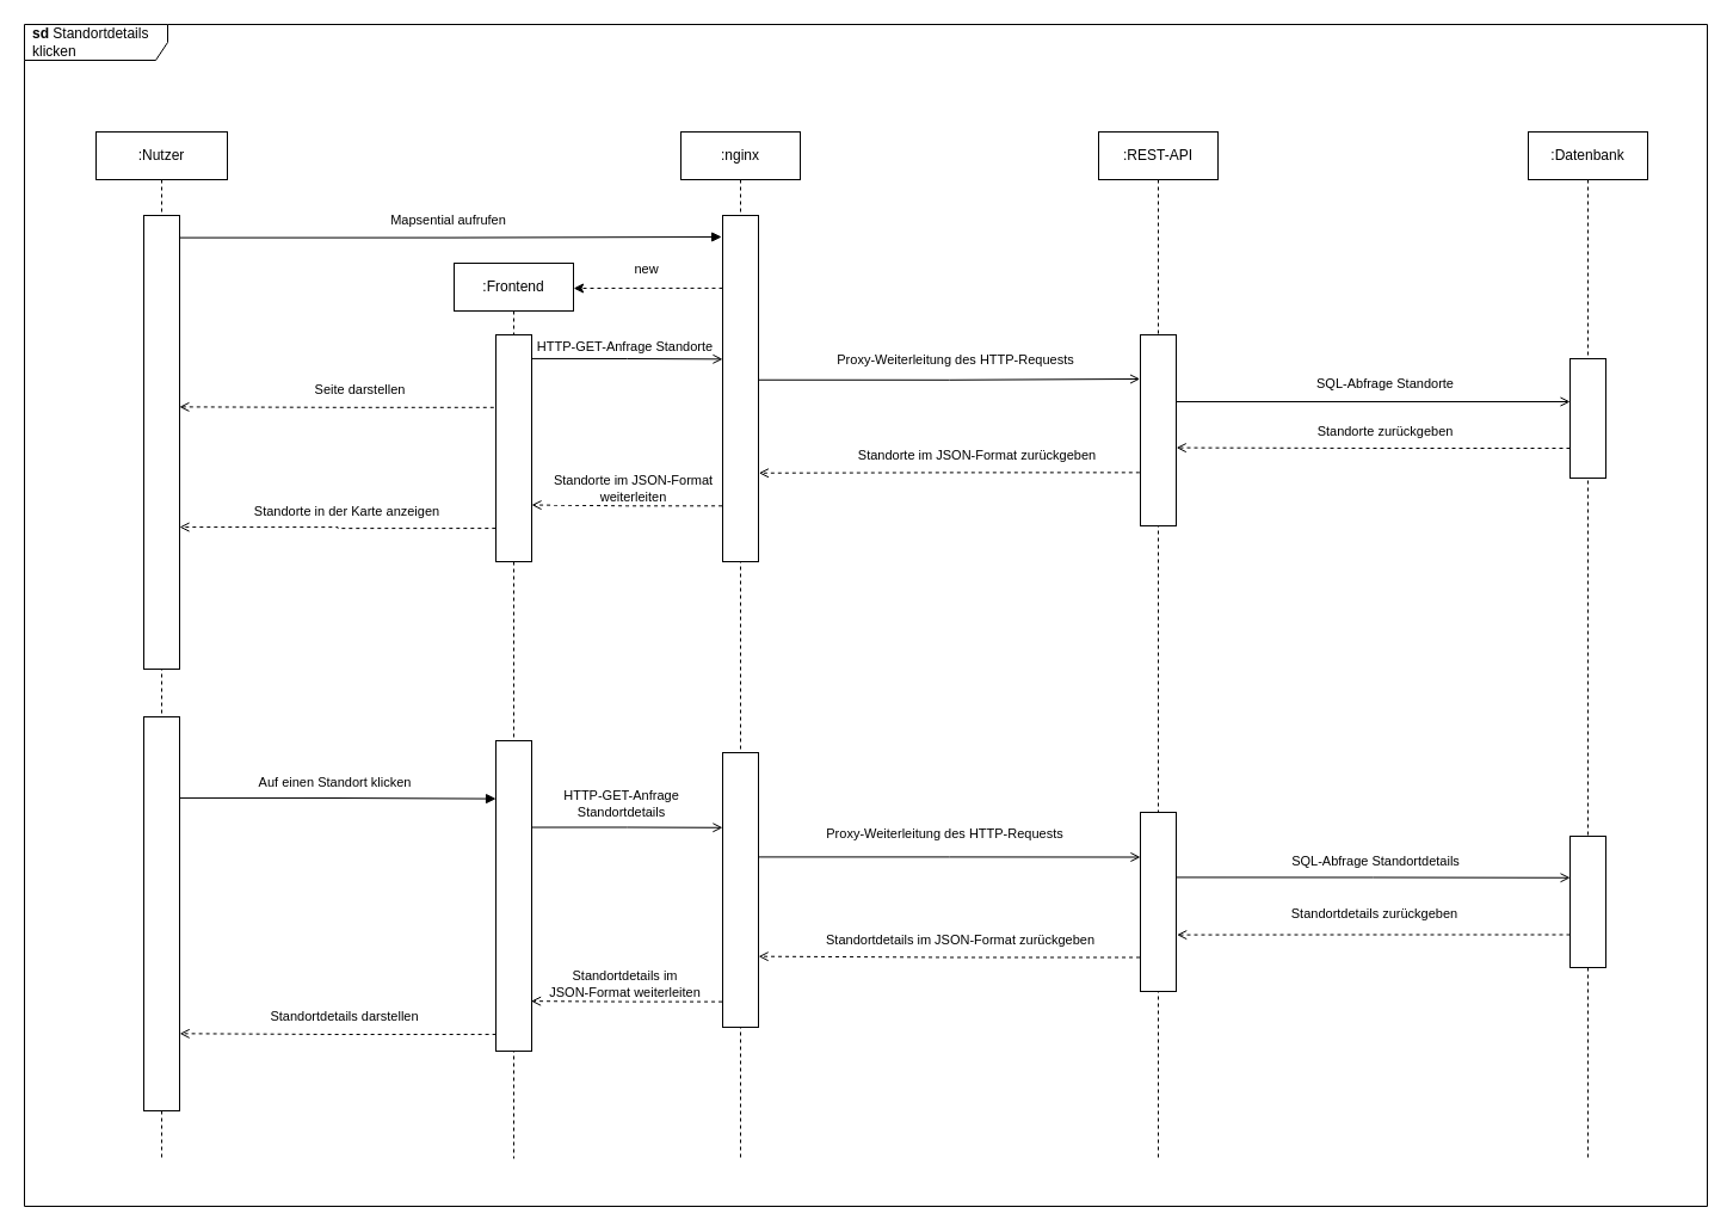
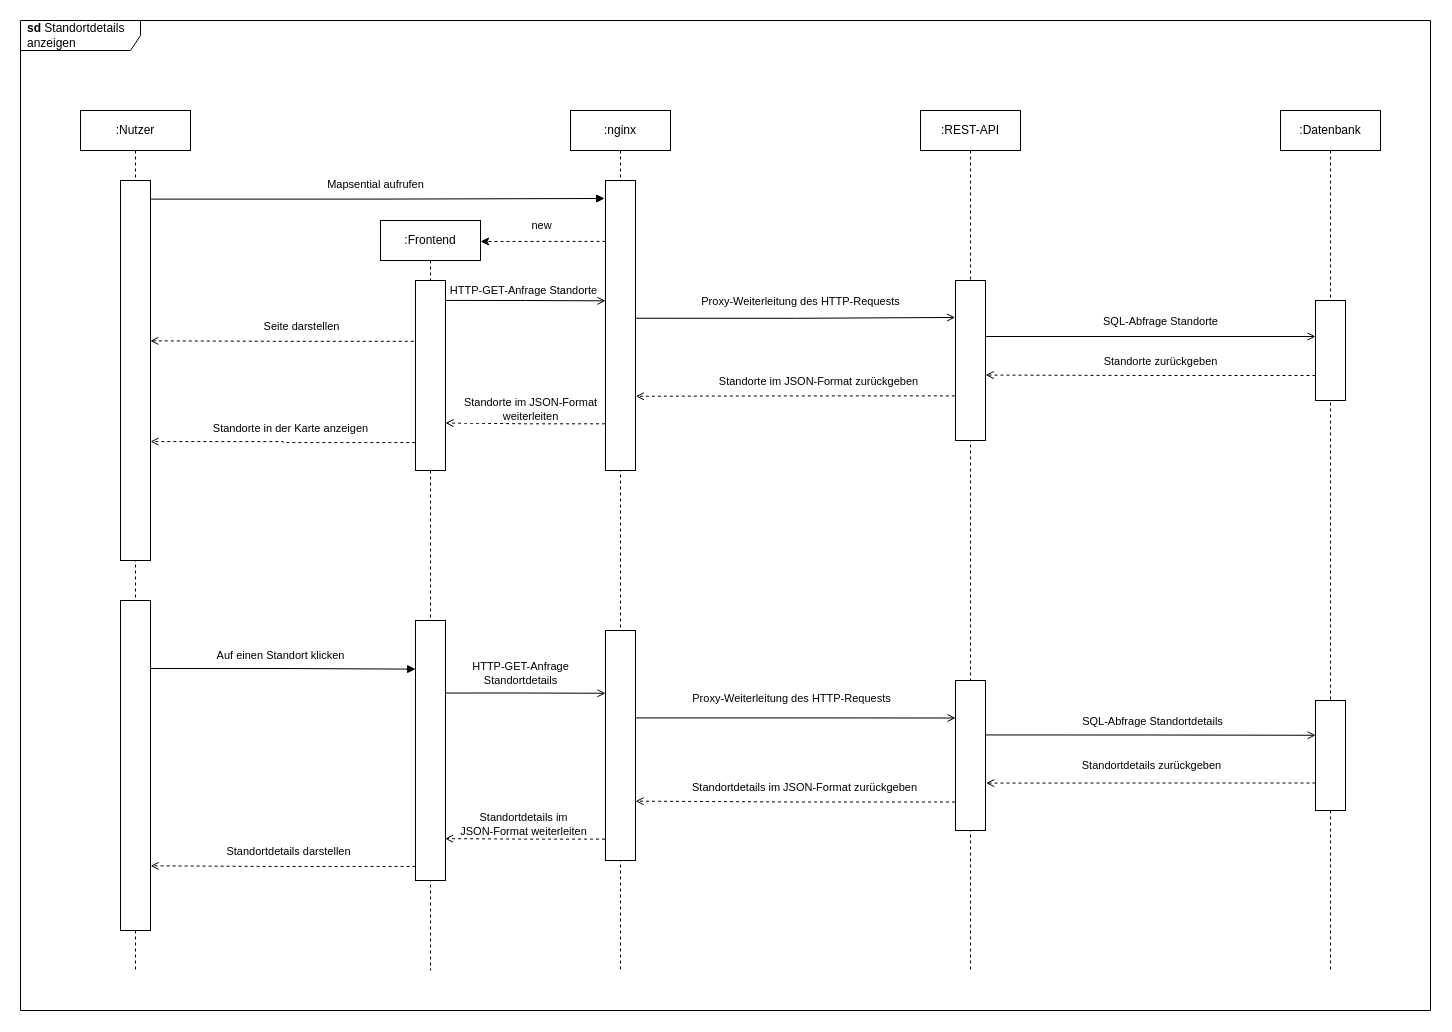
- <mxCell id="53" value="&lt;b&gt;sd&lt;/b&gt; Standortdetails klicken" style="shape=umlFrame;whiteSpace=wrap;html=1;width=120;height=30;boundedLbl=1;verticalAlign=middle;align=left;spacingLeft=5;" vertex="1" parent="1"><mxGeometry x="20" y="20" width="1410" height="990" as="geometry" /></mxCell>
+ <mxCell id="53" value="&lt;b&gt;sd&lt;/b&gt; Standortdetails anzeigen" style="shape=umlFrame;whiteSpace=wrap;html=1;width=120;height=30;boundedLbl=1;verticalAlign=middle;align=left;spacingLeft=5;" vertex="1" parent="1"><mxGeometry x="20" y="20" width="1410" height="990" as="geometry" /></mxCell>
